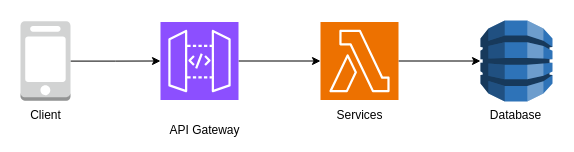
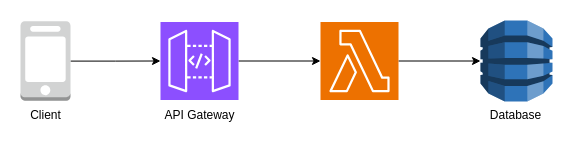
- <mxCell id="11" value="Services" style="text;html=1;align=center;verticalAlign=middle;resizable=0;points=[];autosize=1;strokeColor=none;fillColor=none;" vertex="1" parent="1"><mxGeometry x="324" y="99.5" width="70" height="30" as="geometry" /></mxCell>
- <mxCell id="10" value="API Gateway" style="text;html=1;align=center;verticalAlign=middle;resizable=0;points=[];autosize=1;strokeColor=none;fillColor=none;" vertex="1" parent="1"><mxGeometry x="159" y="114.5" width="90" height="30" as="geometry" /></mxCell>
+ <mxCell id="10" value="API Gateway" style="text;html=1;align=center;verticalAlign=middle;resizable=0;points=[];autosize=1;strokeColor=none;fillColor=none;" vertex="1" parent="1"><mxGeometry x="154" y="99.5" width="90" height="30" as="geometry" /></mxCell>
